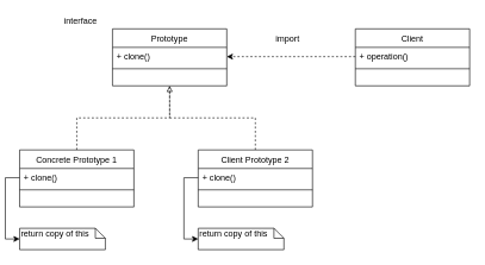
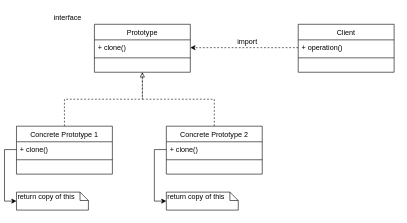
- <mxCell id="22" value="import" style="text;html=1;align=center;verticalAlign=middle;resizable=0;points=[];autosize=1;" vertex="1" parent="1"><mxGeometry x="370" y="45" width="50" height="20" as="geometry" /></mxCell>
+ <mxCell id="22" value="import" style="text;html=1;align=center;verticalAlign=middle;resizable=0;points=[];autosize=1;" vertex="1" parent="1"><mxGeometry x="380" y="60" width="50" height="20" as="geometry" /></mxCell>
- <mxCell id="10" value="Client Prototype 2" style="swimlane;fontStyle=0;align=center;verticalAlign=top;childLayout=stackLayout;horizontal=1;startSize=26;horizontalStack=0;resizeParent=1;resizeLast=0;collapsible=1;marginBottom=0;rounded=0;shadow=0;strokeWidth=1;" vertex="1" parent="1"><mxGeometry x="270" y="210" width="160" height="80" as="geometry"><mxRectangle x="130" y="380" width="160" height="26" as="alternateBounds" /></mxGeometry></mxCell>
+ <mxCell id="10" value="Concrete Prototype 2" style="swimlane;fontStyle=0;align=center;verticalAlign=top;childLayout=stackLayout;horizontal=1;startSize=26;horizontalStack=0;resizeParent=1;resizeLast=0;collapsible=1;marginBottom=0;rounded=0;shadow=0;strokeWidth=1;" vertex="1" parent="1"><mxGeometry x="270" y="210" width="160" height="80" as="geometry"><mxRectangle x="130" y="380" width="160" height="26" as="alternateBounds" /></mxGeometry></mxCell>
